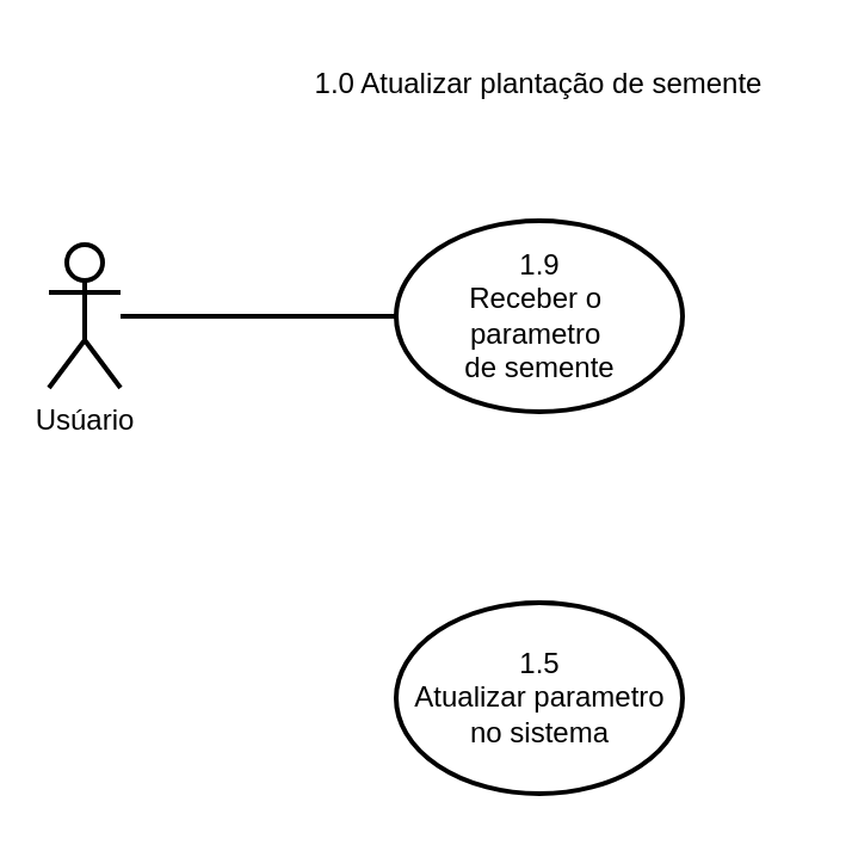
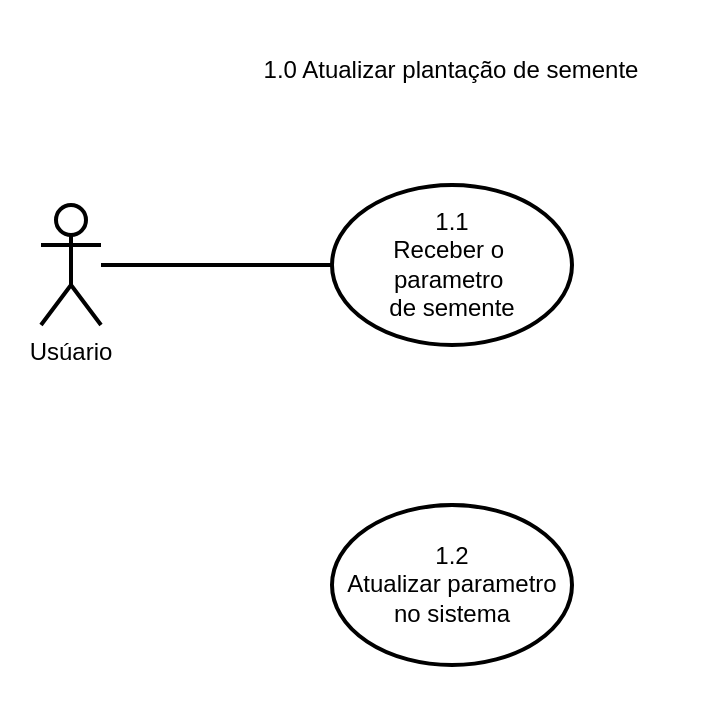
- <mxCell id="3" value="1.9&lt;div&gt;&lt;div&gt;Receber o&amp;nbsp;&lt;/div&gt;&lt;/div&gt;&lt;div&gt;parametro&amp;nbsp;&lt;/div&gt;&lt;div&gt;de semente&lt;/div&gt;" style="ellipse;whiteSpace=wrap;html=1;strokeWidth=2;" parent="1" vertex="1"><mxGeometry x="165.5" y="92" width="120" height="80" as="geometry" /></mxCell>
+ <mxCell id="3" value="1.1&lt;div&gt;&lt;div&gt;Receber o&amp;nbsp;&lt;/div&gt;&lt;/div&gt;&lt;div&gt;parametro&amp;nbsp;&lt;/div&gt;&lt;div&gt;de semente&lt;/div&gt;" style="ellipse;whiteSpace=wrap;html=1;strokeWidth=2;" parent="1" vertex="1"><mxGeometry x="165.5" y="92" width="120" height="80" as="geometry" /></mxCell>
- <mxCell id="6" value="1.5&lt;div&gt;Atualizar parametro no sistema&lt;/div&gt;" style="ellipse;whiteSpace=wrap;html=1;strokeWidth=2;" parent="1" vertex="1"><mxGeometry x="165.5" y="252" width="120" height="80" as="geometry" /></mxCell>
+ <mxCell id="6" value="1.2&lt;div&gt;Atualizar parametro no sistema&lt;/div&gt;" style="ellipse;whiteSpace=wrap;html=1;strokeWidth=2;" parent="1" vertex="1"><mxGeometry x="165.5" y="252" width="120" height="80" as="geometry" /></mxCell>
